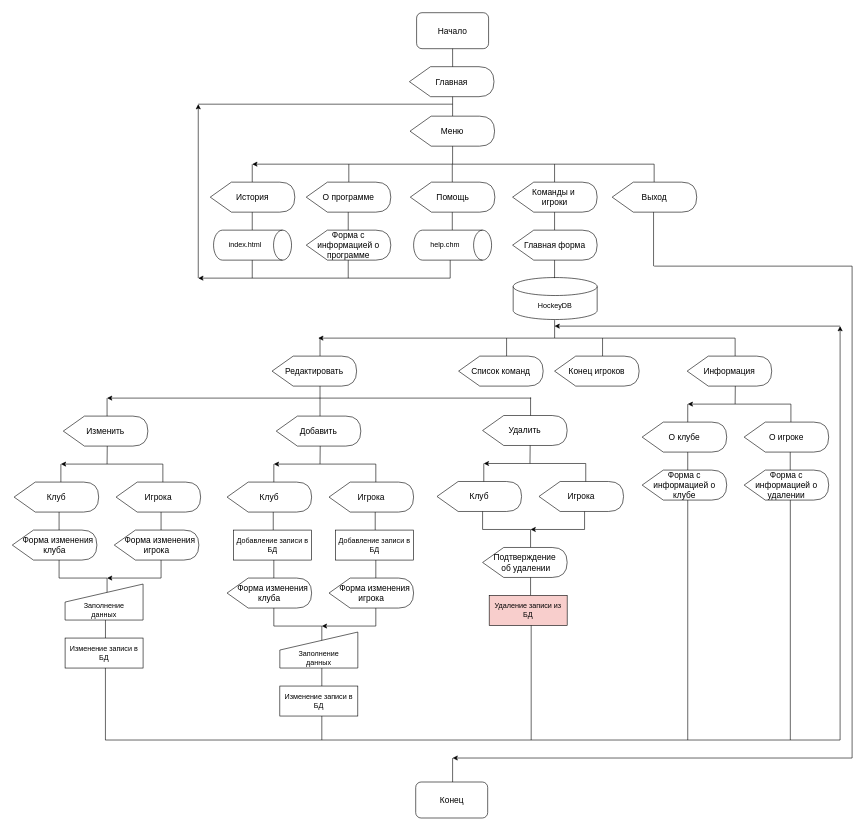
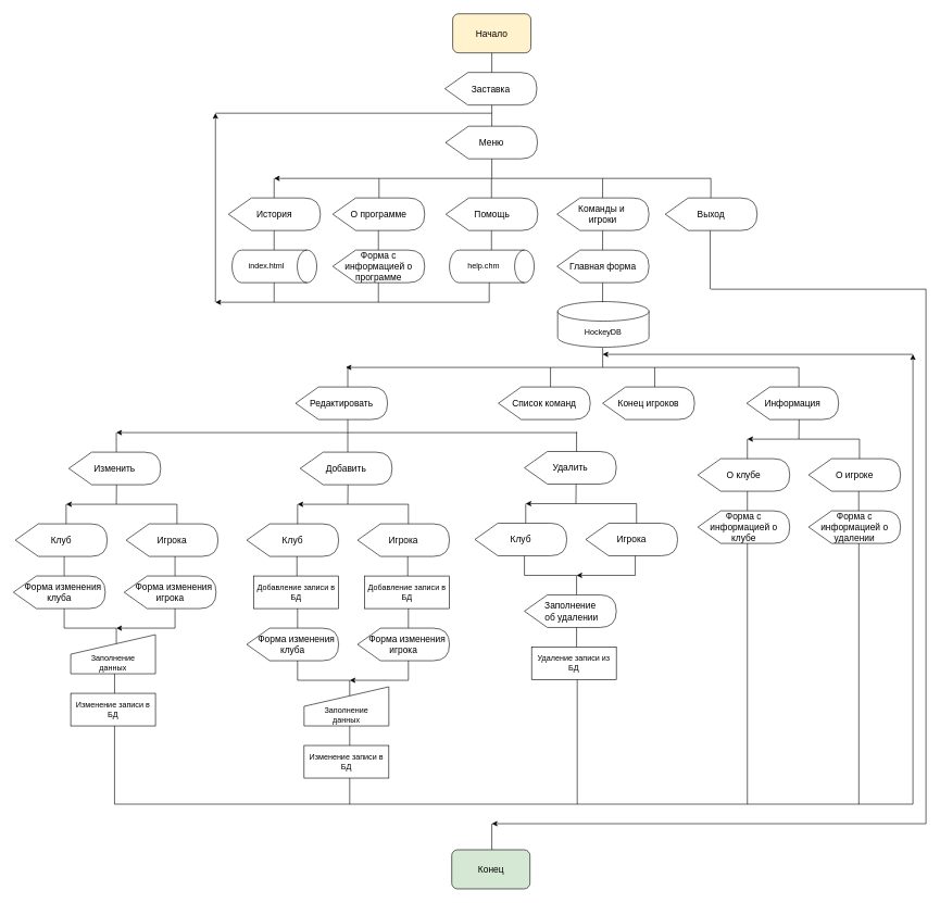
- <mxCell id="2" value="Начало" style="rounded=1;whiteSpace=wrap;html=1;fontSize=14;" vertex="1" parent="1"><mxGeometry x="694" y="20.5" width="120" height="60" as="geometry" /></mxCell>
+ <mxCell id="2" value="Начало" style="rounded=1;whiteSpace=wrap;html=1;fontSize=14;fillColor=#fff2cc;" vertex="1" parent="1"><mxGeometry x="694" y="20.5" width="120" height="60" as="geometry" /></mxCell>
- <mxCell id="3" value="Главная" style="shape=display;whiteSpace=wrap;html=1;fontSize=14;" vertex="1" parent="1"><mxGeometry x="682" y="110.5" width="141" height="50" as="geometry" /></mxCell>
+ <mxCell id="3" value="Заставка" style="shape=display;whiteSpace=wrap;html=1;fontSize=14;" vertex="1" parent="1"><mxGeometry x="682" y="110.5" width="141" height="50" as="geometry" /></mxCell>
- <mxCell id="62" value="Подтверждение&lt;br&gt;&amp;nbsp;об удалении" style="shape=display;whiteSpace=wrap;html=1;fontSize=14;" vertex="1" parent="1"><mxGeometry x="804" y="912" width="141" height="50" as="geometry" /></mxCell>
+ <mxCell id="62" value="Заполнение&lt;br&gt;&amp;nbsp;об удалении" style="shape=display;whiteSpace=wrap;html=1;fontSize=14;" vertex="1" parent="1"><mxGeometry x="804" y="912" width="141" height="50" as="geometry" /></mxCell>
- <mxCell id="64" value="Удаление записи из БД" style="rounded=0;whiteSpace=wrap;html=1;verticalAlign=middle;fillColor=#f8cecc;" vertex="1" parent="1"><mxGeometry x="815" y="992" width="130" height="50" as="geometry" /></mxCell>
+ <mxCell id="64" value="Удаление записи из БД" style="rounded=0;whiteSpace=wrap;html=1;verticalAlign=middle;" vertex="1" parent="1"><mxGeometry x="815" y="992" width="130" height="50" as="geometry" /></mxCell>
- <mxCell id="137" value="Конец" style="rounded=1;whiteSpace=wrap;html=1;fontSize=14;" vertex="1" parent="1"><mxGeometry x="692.5" y="1303" width="120" height="60" as="geometry" /></mxCell>
+ <mxCell id="137" value="Конец" style="rounded=1;whiteSpace=wrap;html=1;fontSize=14;fillColor=#d5e8d4;" vertex="1" parent="1"><mxGeometry x="692.5" y="1303" width="120" height="60" as="geometry" /></mxCell>
